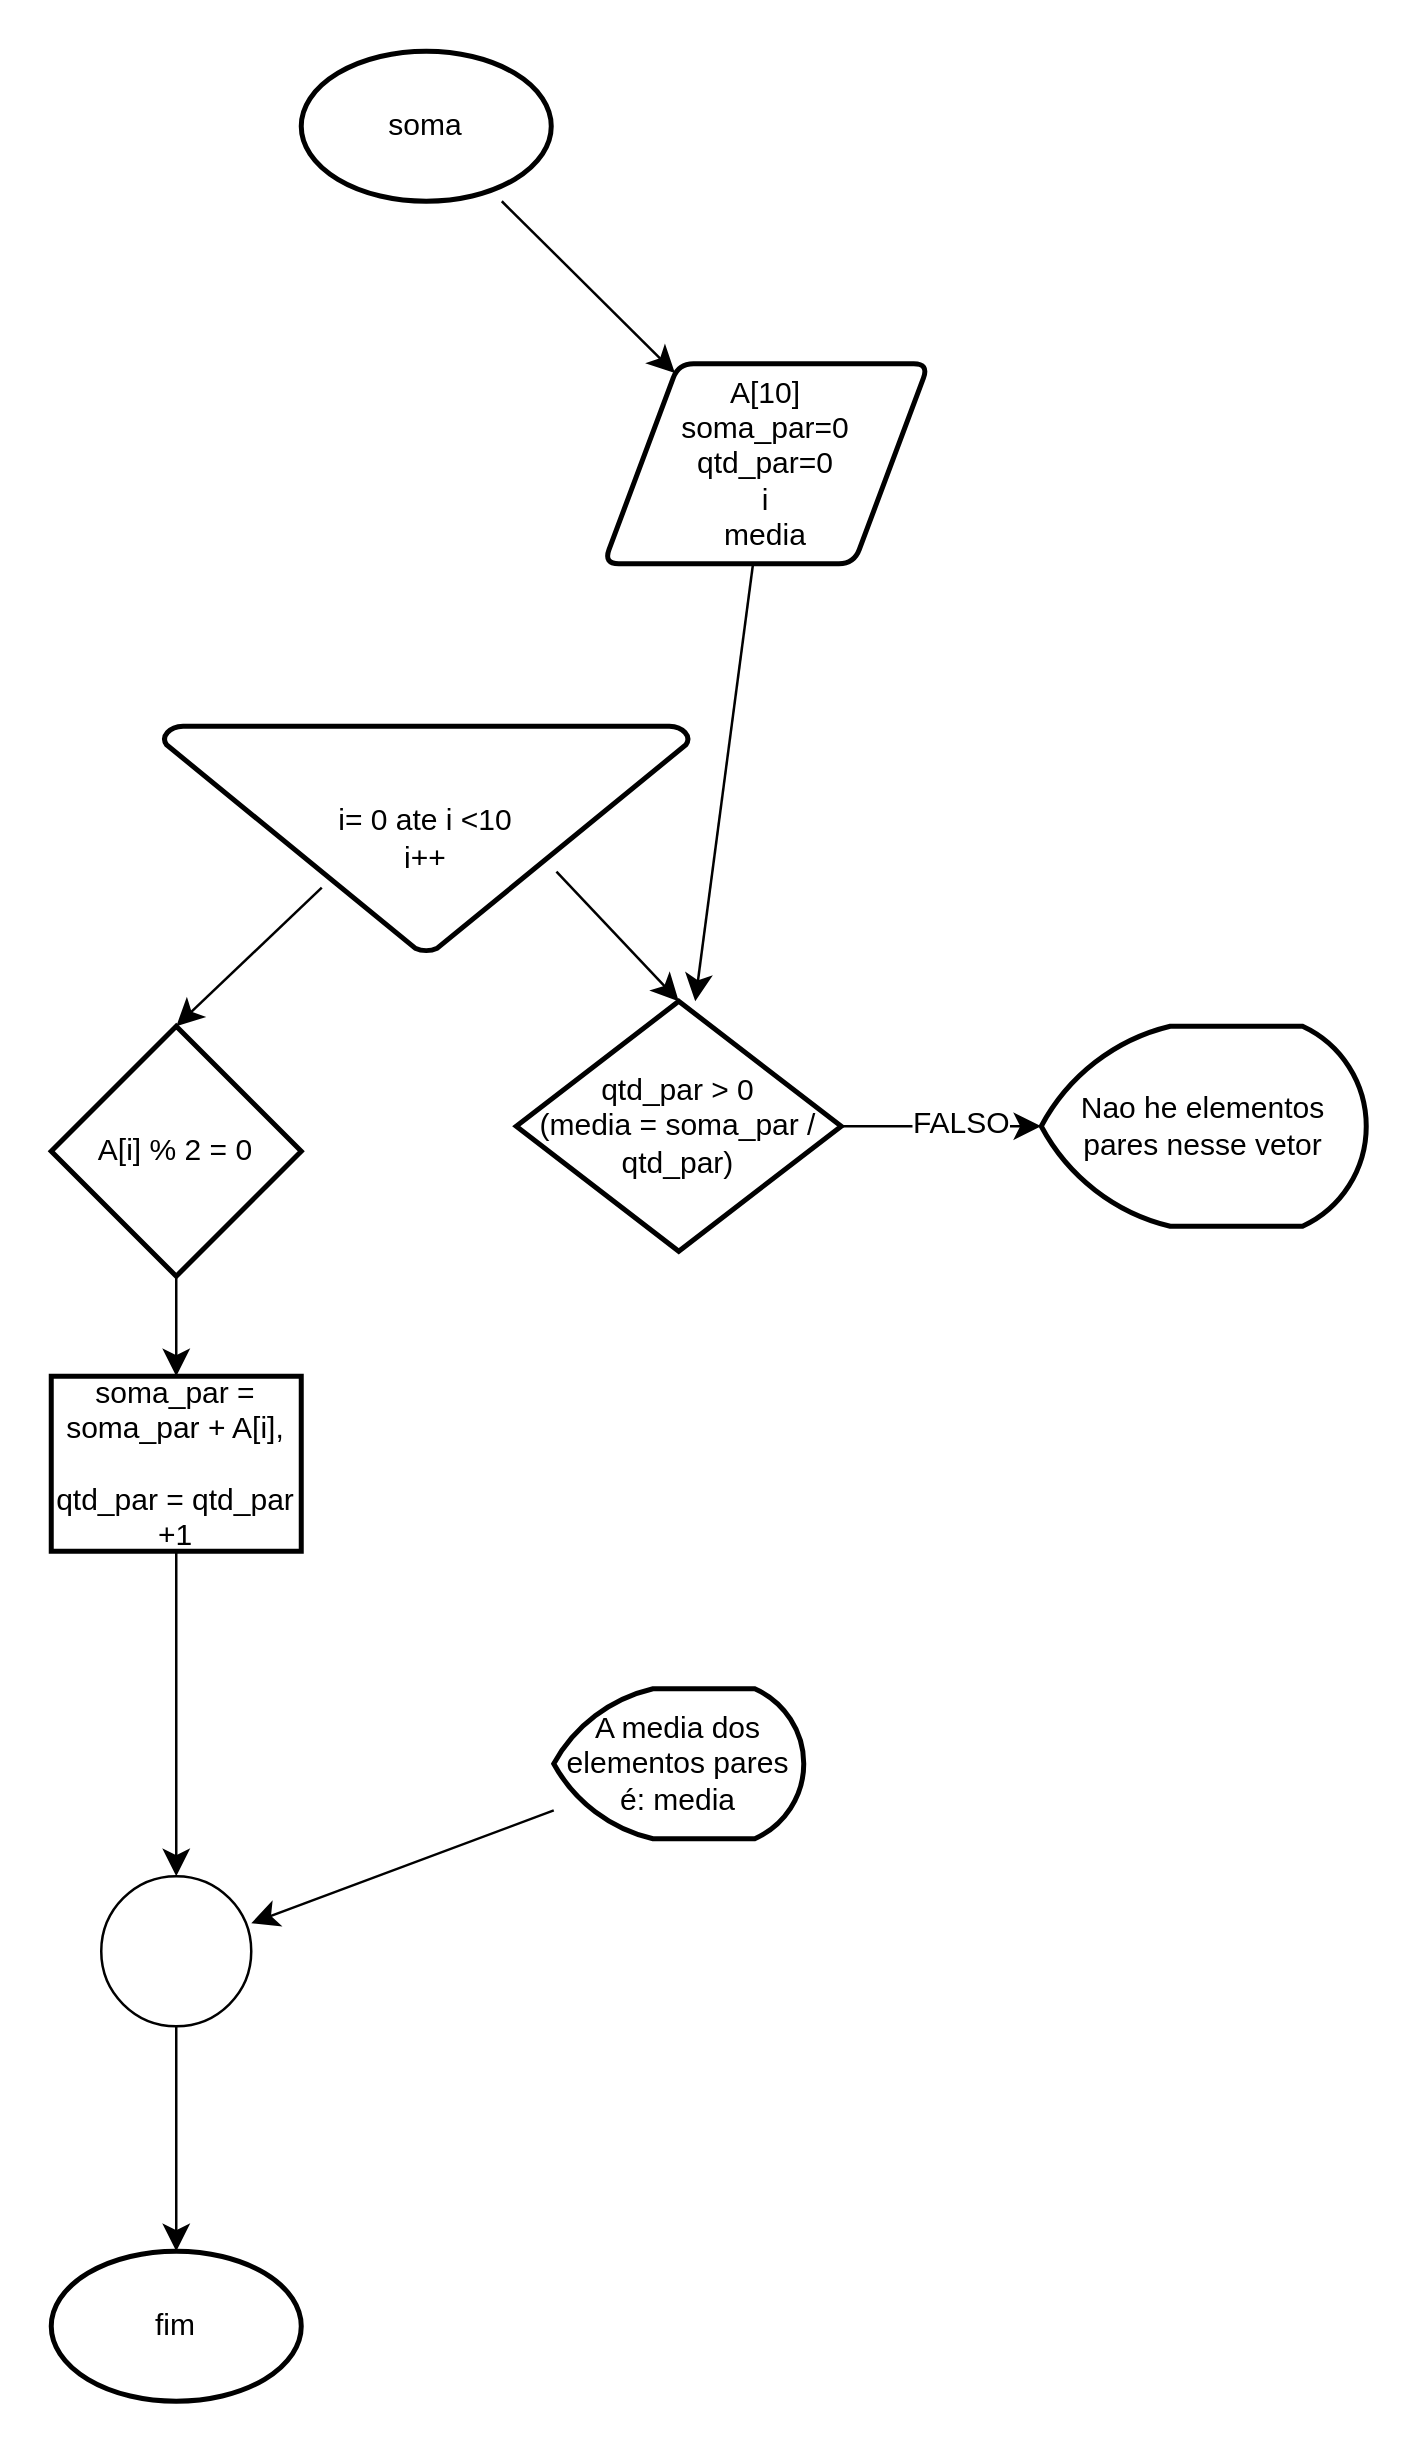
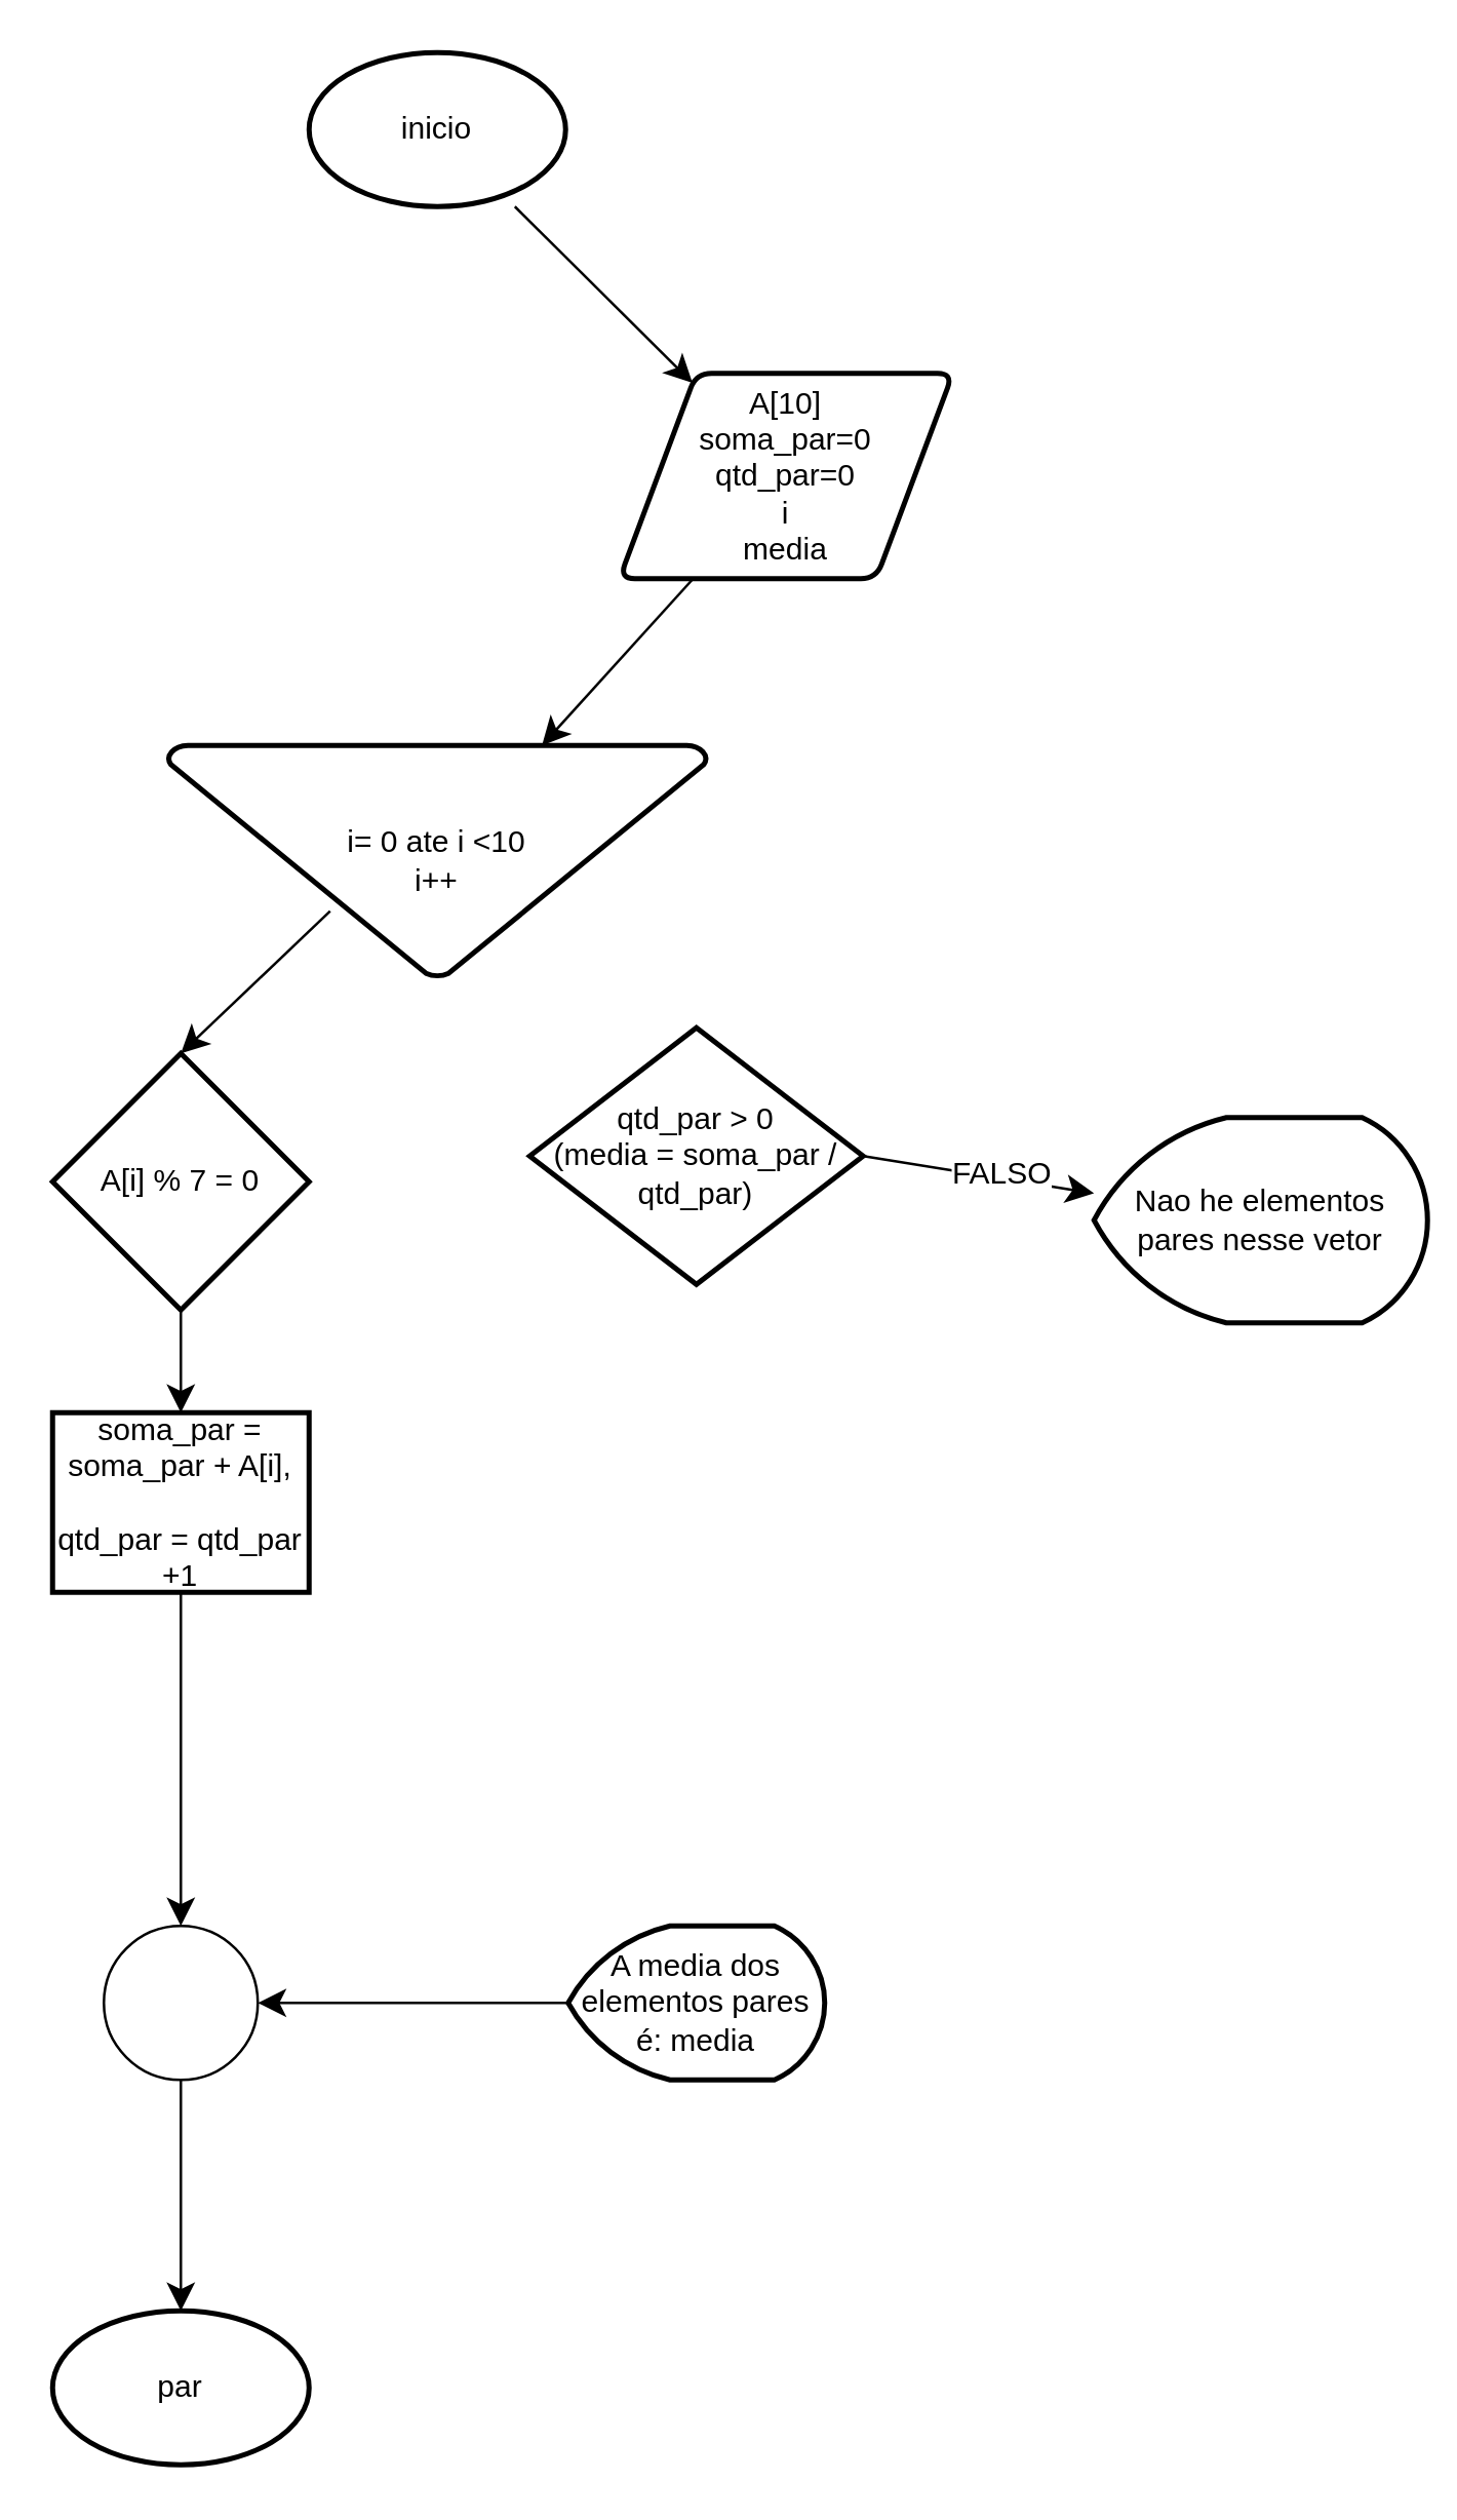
- <mxCell id="3" value="soma" style="strokeWidth=2;html=1;shape=mxgraph.flowchart.start_1;whiteSpace=wrap;" vertex="1" parent="1"><mxGeometry x="120" y="20" width="100" height="60" as="geometry" /></mxCell>
+ <mxCell id="3" value="inicio" style="strokeWidth=2;html=1;shape=mxgraph.flowchart.start_1;whiteSpace=wrap;" vertex="1" parent="1"><mxGeometry x="120" y="20" width="100" height="60" as="geometry" /></mxCell>
- <mxCell id="4" value="" style="edgeStyle=none;curved=1;rounded=0;orthogonalLoop=1;jettySize=auto;html=1;fontSize=12;startSize=8;endSize=8;" edge="1" parent="1" source="5" target="21"><mxGeometry relative="1" as="geometry" /></mxCell>
+ <mxCell id="4" value="" style="edgeStyle=none;curved=1;rounded=0;orthogonalLoop=1;jettySize=auto;html=1;fontSize=12;startSize=8;endSize=8;" edge="1" parent="1" source="5" target="8"><mxGeometry relative="1" as="geometry" /></mxCell>
- <mxCell id="7" style="edgeStyle=none;curved=1;rounded=0;orthogonalLoop=1;jettySize=auto;html=1;fontSize=12;startSize=8;endSize=8;exitX=0.748;exitY=0.646;exitDx=0;exitDy=0;exitPerimeter=0;entryX=0.5;entryY=0;entryDx=0;entryDy=0;entryPerimeter=0;" edge="1" parent="1" source="8" target="21"><mxGeometry relative="1" as="geometry"><mxPoint x="244.8" y="418.1" as="targetPoint" /></mxGeometry></mxCell>
- <mxCell id="17" value="Nao he elementos pares nesse vetor" style="strokeWidth=2;html=1;shape=mxgraph.flowchart.display;whiteSpace=wrap;" vertex="1" parent="1"><mxGeometry x="416" y="410" width="130" height="80" as="geometry" /></mxCell>
+ <mxCell id="17" value="Nao he elementos pares nesse vetor" style="strokeWidth=2;html=1;shape=mxgraph.flowchart.display;whiteSpace=wrap;" vertex="1" parent="1"><mxGeometry x="426" y="435" width="130" height="80" as="geometry" /></mxCell>
- <mxCell id="10" value="A[i] % 2 = 0" style="strokeWidth=2;html=1;shape=mxgraph.flowchart.decision;whiteSpace=wrap;" vertex="1" parent="1"><mxGeometry x="20" y="410" width="100" height="100" as="geometry" /></mxCell>
+ <mxCell id="10" value="A[i] % 7 = 0" style="strokeWidth=2;html=1;shape=mxgraph.flowchart.decision;whiteSpace=wrap;" vertex="1" parent="1"><mxGeometry x="20" y="410" width="100" height="100" as="geometry" /></mxCell>
- <mxCell id="16" value="A media dos elementos pares é: media" style="strokeWidth=2;html=1;shape=mxgraph.flowchart.display;whiteSpace=wrap;" vertex="1" parent="1"><mxGeometry x="221" y="675" width="100" height="60" as="geometry" /></mxCell>
+ <mxCell id="16" value="A media dos elementos pares é: media" style="strokeWidth=2;html=1;shape=mxgraph.flowchart.display;whiteSpace=wrap;" vertex="1" parent="1"><mxGeometry x="221" y="750" width="100" height="60" as="geometry" /></mxCell>
- <mxCell id="20" value="fim" style="strokeWidth=2;html=1;shape=mxgraph.flowchart.start_1;whiteSpace=wrap;" vertex="1" parent="1"><mxGeometry x="20" y="900" width="100" height="60" as="geometry" /></mxCell>
+ <mxCell id="20" value="par" style="strokeWidth=2;html=1;shape=mxgraph.flowchart.start_1;whiteSpace=wrap;" vertex="1" parent="1"><mxGeometry x="20" y="900" width="100" height="60" as="geometry" /></mxCell>
